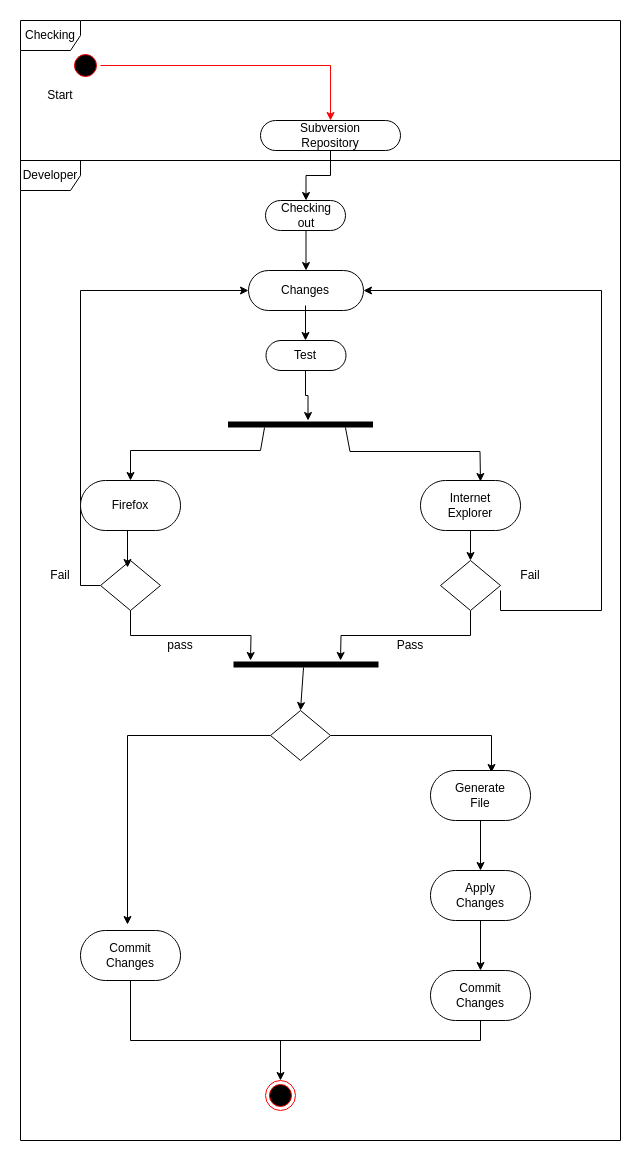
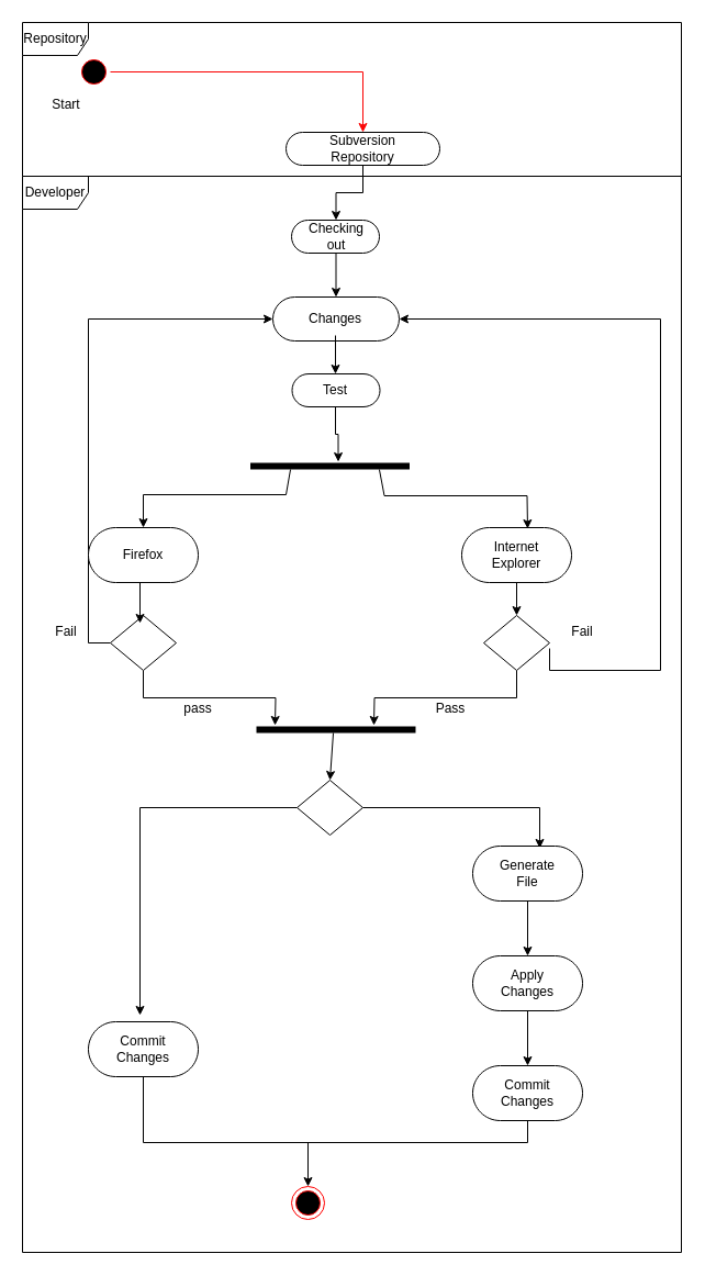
- <mxCell id="55" value="Checking" style="shape=umlFrame;whiteSpace=wrap;html=1;pointerEvents=0;" vertex="1" parent="1"><mxGeometry x="20" y="20" width="600" height="140" as="geometry" /></mxCell>
+ <mxCell id="55" value="Repository" style="shape=umlFrame;whiteSpace=wrap;html=1;pointerEvents=0;" vertex="1" parent="1"><mxGeometry x="20" y="20" width="600" height="140" as="geometry" /></mxCell>
